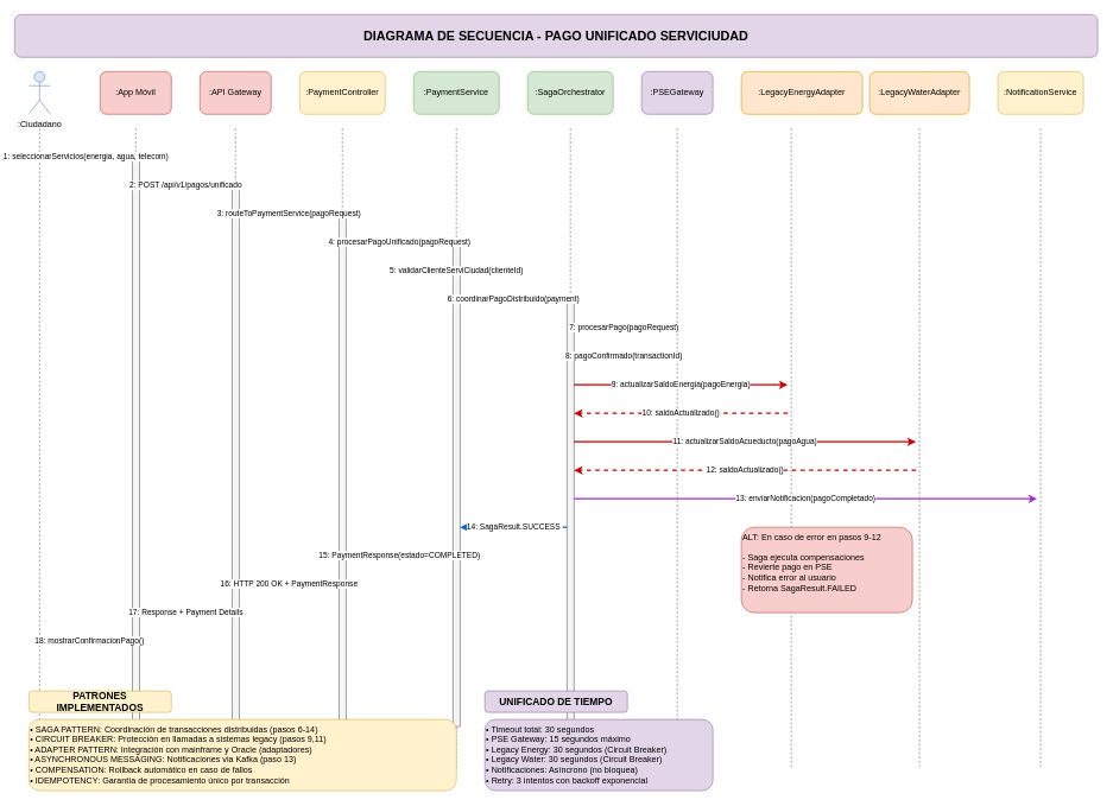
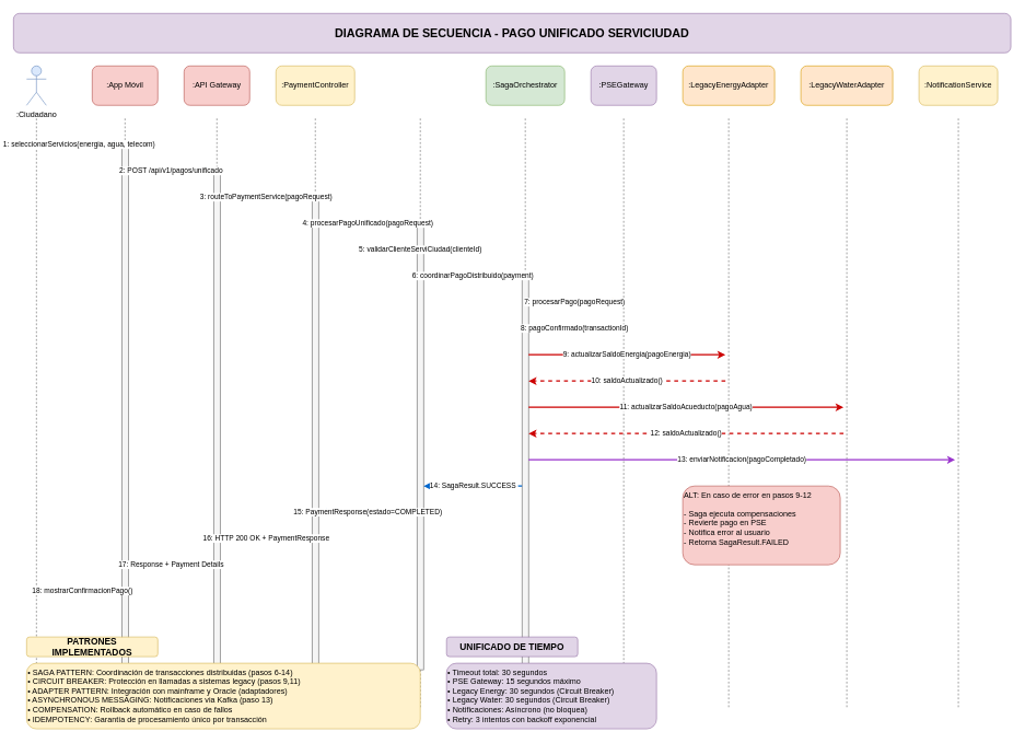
- <mxCell id="7" value=":PaymentService" style="rounded=1;whiteSpace=wrap;html=1;fillColor=#d5e8d4;strokeColor=#82b366;" vertex="1" parent="1"><mxGeometry x="580" y="100" width="120" height="60" as="geometry" /></mxCell>
- <mxCell id="10" value=":LegacyEnergyAdapter" style="rounded=1;whiteSpace=wrap;html=1;fillColor=#ffe6cc;strokeColor=#d79b00;" vertex="1" parent="1"><mxGeometry x="1040" y="100" width="170" height="60" as="geometry" /></mxCell>
+ <mxCell id="10" value=":LegacyEnergyAdapter" style="rounded=1;whiteSpace=wrap;html=1;fillColor=#ffe6cc;strokeColor=#d79b00;" vertex="1" parent="1"><mxGeometry x="1040" y="100" width="140" height="60" as="geometry" /></mxCell>
